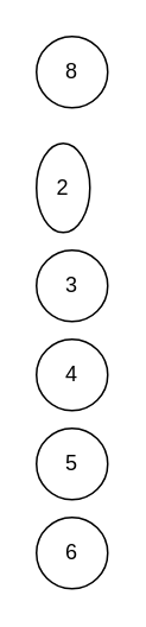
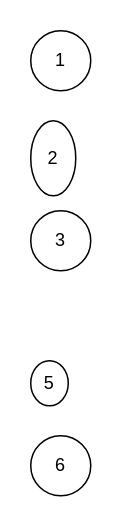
- <mxCell id="2" value="8" style="ellipse;whiteSpace=wrap;html=1;aspect=fixed;" vertex="1" parent="1"><mxGeometry x="20" y="20" width="40" height="40" as="geometry" /></mxCell>
+ <mxCell id="2" value="1" style="ellipse;whiteSpace=wrap;html=1;aspect=fixed;" vertex="1" parent="1"><mxGeometry x="20" y="20" width="40" height="40" as="geometry" /></mxCell>
- <mxCell id="5" value="4" style="ellipse;whiteSpace=wrap;html=1;aspect=fixed;" vertex="1" parent="1"><mxGeometry x="20" y="190" width="40" height="40" as="geometry" /></mxCell>
- <mxCell id="6" value="5" style="ellipse;whiteSpace=wrap;html=1;aspect=fixed;" vertex="1" parent="1"><mxGeometry x="20" y="240" width="40" height="40" as="geometry" /></mxCell>
+ <mxCell id="6" value="5" style="ellipse;whiteSpace=wrap;html=1;aspect=fixed;" vertex="1" parent="1"><mxGeometry x="20" y="240" width="25" height="30" as="geometry" /></mxCell>
